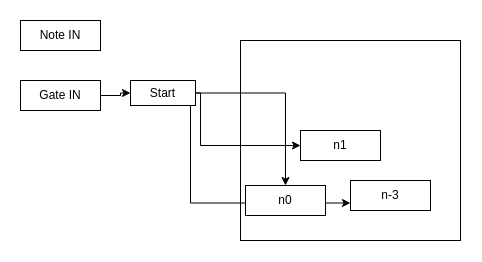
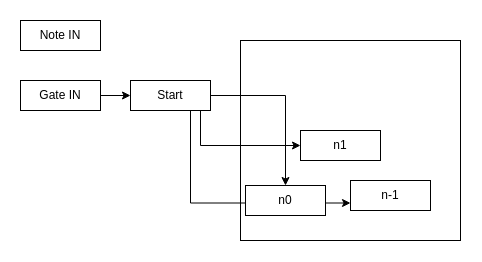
- <mxCell id="10" value="Start" style="rounded=0;whiteSpace=wrap;html=1;" vertex="1" parent="1"><mxGeometry x="130" y="80" width="65" height="25" as="geometry" /></mxCell>
+ <mxCell id="10" value="Start" style="rounded=0;whiteSpace=wrap;html=1;" vertex="1" parent="1"><mxGeometry x="130" y="80" width="80" height="30" as="geometry" /></mxCell>
- <mxCell id="13" value="n-3" style="rounded=0;whiteSpace=wrap;html=1;" vertex="1" parent="1"><mxGeometry x="350" y="180" width="80" height="30" as="geometry" /></mxCell>
+ <mxCell id="13" value="n-1" style="rounded=0;whiteSpace=wrap;html=1;" vertex="1" parent="1"><mxGeometry x="350" y="180" width="80" height="30" as="geometry" /></mxCell>
